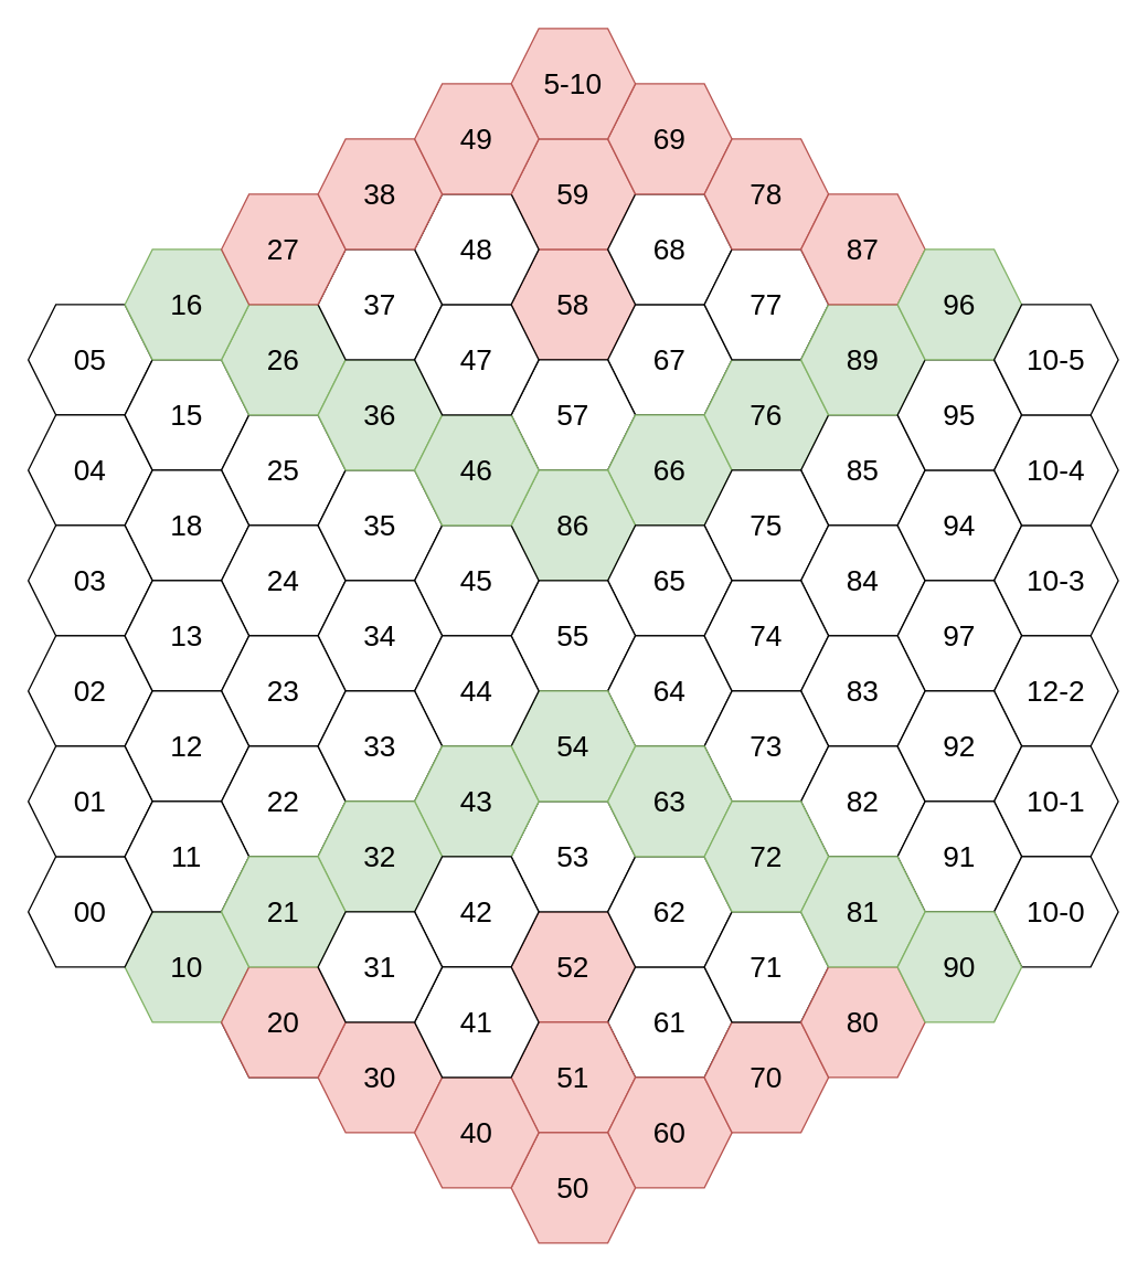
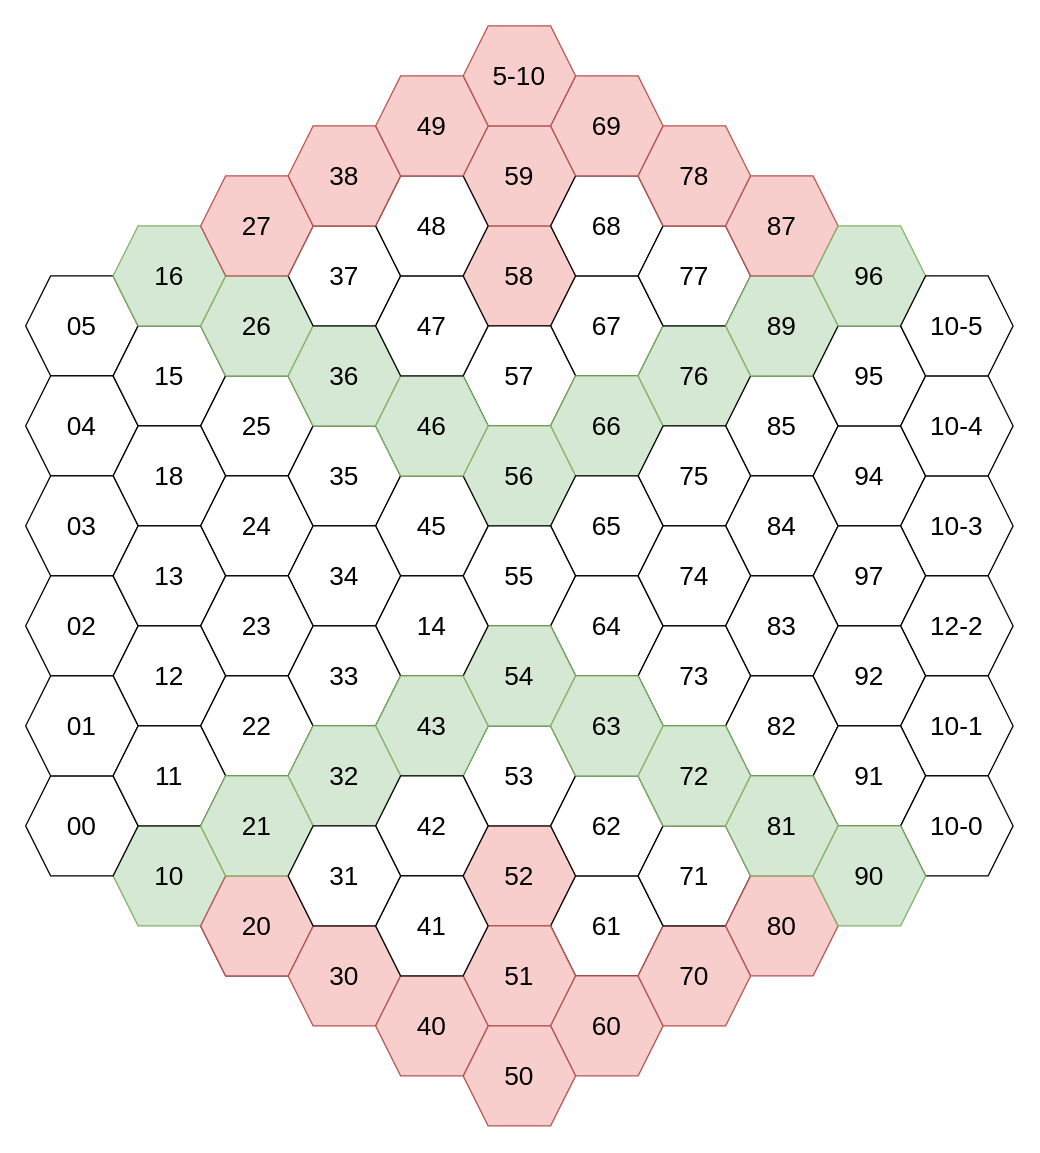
- <mxCell id="25" value="86" style="shape=hexagon;perimeter=hexagonPerimeter2;whiteSpace=wrap;html=1;fixedSize=1;fontSize=21;fillColor=#d5e8d4;strokeColor=#82b366;" vertex="1" parent="1"><mxGeometry x="370" y="340" width="90" height="80" as="geometry" /></mxCell>
+ <mxCell id="25" value="56" style="shape=hexagon;perimeter=hexagonPerimeter2;whiteSpace=wrap;html=1;fixedSize=1;fontSize=21;fillColor=#d5e8d4;strokeColor=#82b366;" vertex="1" parent="1"><mxGeometry x="370" y="340" width="90" height="80" as="geometry" /></mxCell>
- <mxCell id="62" value="44" style="shape=hexagon;perimeter=hexagonPerimeter2;whiteSpace=wrap;html=1;fixedSize=1;fontSize=21;" vertex="1" parent="1"><mxGeometry x="300" y="460" width="90" height="80" as="geometry" /></mxCell>
+ <mxCell id="62" value="14" style="shape=hexagon;perimeter=hexagonPerimeter2;whiteSpace=wrap;html=1;fixedSize=1;fontSize=21;" vertex="1" parent="1"><mxGeometry x="300" y="460" width="90" height="80" as="geometry" /></mxCell>
